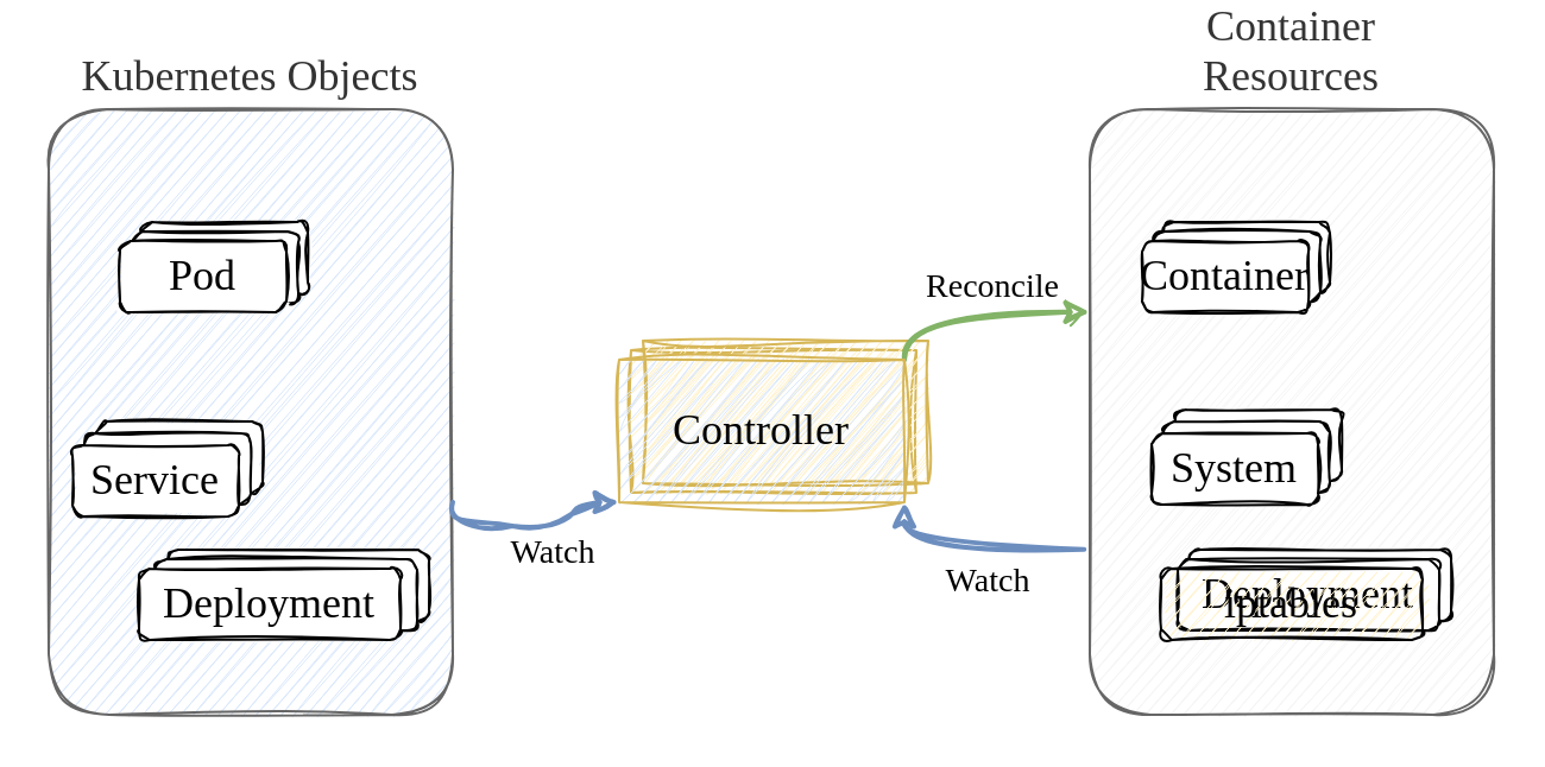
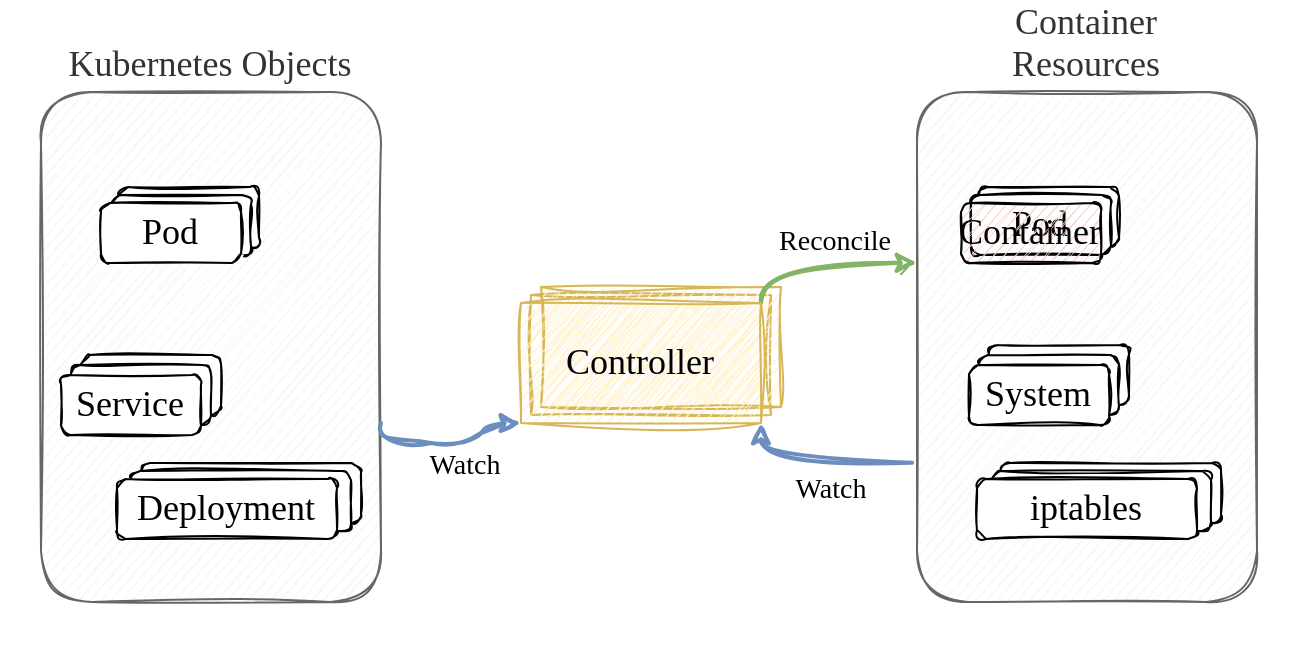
- <mxCell id="24" value="Container" style="rounded=1;whiteSpace=wrap;html=1;shadow=0;glass=0;sketch=1;fontFamily=Comic Sans MS;fontSize=18;" vertex="1" parent="1"><mxGeometry x="480" y="76" width="70" height="30" as="geometry" /></mxCell>
+ <mxCell id="24" value="Container" style="rounded=1;whiteSpace=wrap;html=1;shadow=0;glass=0;sketch=1;fontFamily=Comic Sans MS;fontSize=18;fillColor=#f8cecc;" vertex="1" parent="1"><mxGeometry x="480" y="76" width="70" height="30" as="geometry" /></mxCell>
- <mxCell id="10" value="Kubernetes Objects" style="rounded=1;whiteSpace=wrap;html=1;sketch=1;fontFamily=Comic Sans MS;fontSize=18;glass=0;shadow=0;fillColor=#dae8fc;fontColor=#333333;strokeColor=#666666;horizontal=1;verticalAlign=bottom;labelPosition=center;verticalLabelPosition=top;align=center;" vertex="1" parent="1"><mxGeometry x="20" y="20.5" width="170" height="255" as="geometry" /></mxCell>
+ <mxCell id="10" value="Kubernetes Objects" style="rounded=1;whiteSpace=wrap;html=1;sketch=1;fontFamily=Comic Sans MS;fontSize=18;glass=0;shadow=0;fillColor=#f5f5f5;fontColor=#333333;strokeColor=#666666;horizontal=1;verticalAlign=bottom;labelPosition=center;verticalLabelPosition=top;align=center;" vertex="1" parent="1"><mxGeometry x="20" y="20.5" width="170" height="255" as="geometry" /></mxCell>
- <mxCell id="9" value="&lt;font style=&quot;font-size: 18px;&quot;&gt;Controller&lt;/font&gt;" style="rounded=0;whiteSpace=wrap;html=1;fontFamily=Comic Sans MS;fillColor=#dae8fc;strokeColor=#d6b656;sketch=1;curveFitting=1;jiggle=2;" vertex="1" parent="1"><mxGeometry x="260" y="126" width="120" height="60" as="geometry" /></mxCell>
+ <mxCell id="9" value="&lt;font style=&quot;font-size: 18px;&quot;&gt;Controller&lt;/font&gt;" style="rounded=0;whiteSpace=wrap;html=1;fontFamily=Comic Sans MS;fillColor=#fff2cc;strokeColor=#d6b656;sketch=1;curveFitting=1;jiggle=2;" vertex="1" parent="1"><mxGeometry x="260" y="126" width="120" height="60" as="geometry" /></mxCell>
- <mxCell id="30" value="iptables" style="rounded=1;whiteSpace=wrap;html=1;shadow=0;glass=0;sketch=1;fontFamily=Comic Sans MS;fontSize=18;fillColor=#fff2cc;" vertex="1" parent="1"><mxGeometry x="488" y="214" width="110" height="30" as="geometry" /></mxCell>
+ <mxCell id="30" value="iptables" style="rounded=1;whiteSpace=wrap;html=1;shadow=0;glass=0;sketch=1;fontFamily=Comic Sans MS;fontSize=18;" vertex="1" parent="1"><mxGeometry x="488" y="214" width="110" height="30" as="geometry" /></mxCell>
